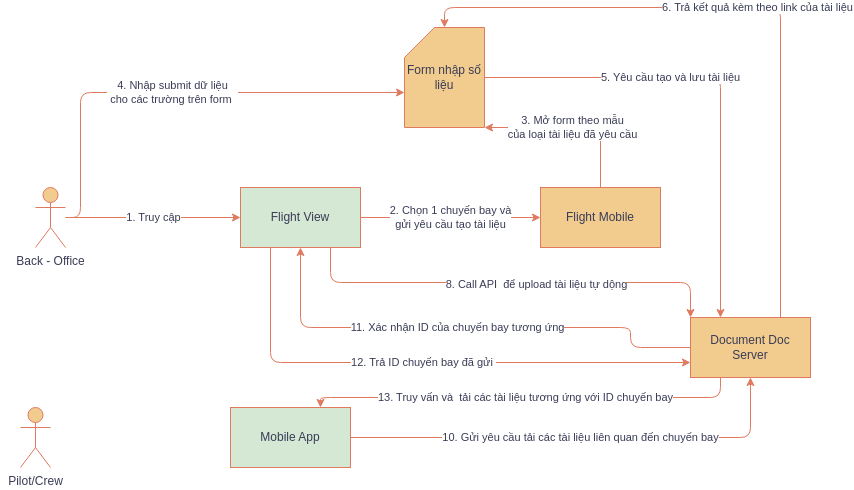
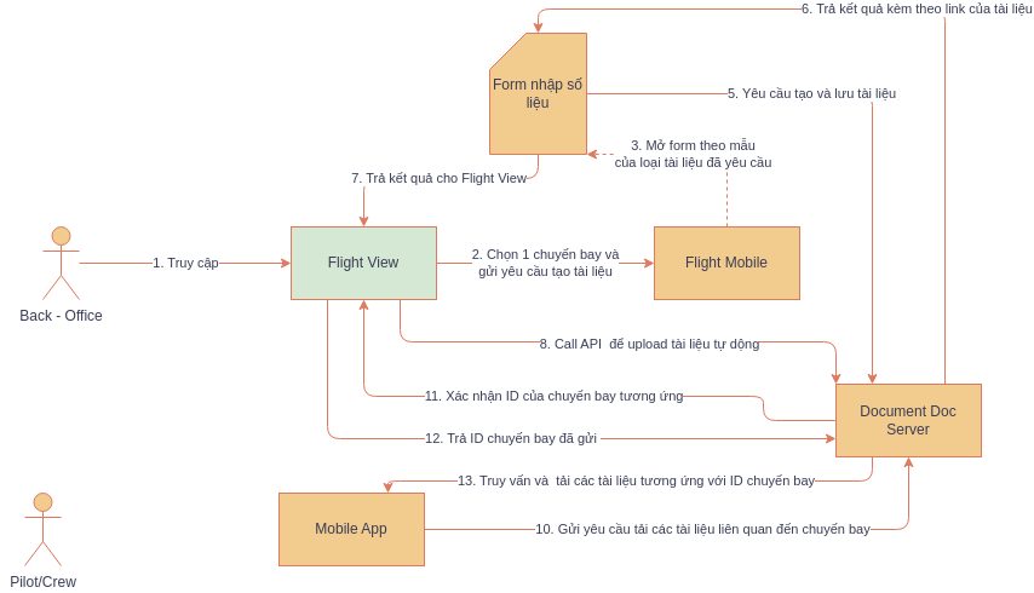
- <mxCell id="10" value="4. Nhập submit dữ liệu&lt;br&gt;&amp;nbsp;cho các trường trên form&amp;nbsp;&amp;nbsp;" style="edgeStyle=orthogonalEdgeStyle;curved=0;rounded=1;sketch=0;orthogonalLoop=1;jettySize=auto;html=1;strokeColor=#E07A5F;fillColor=#F2CC8F;fontColor=#393C56;entryX=0;entryY=0;entryDx=0;entryDy=65;entryPerimeter=0;" parent="1" source="11" target="14" edge="1"><mxGeometry relative="1" as="geometry"><mxPoint x="410" y="290" as="targetPoint" /><Array as="points"><mxPoint x="80" y="210" /><mxPoint x="80" y="85" /></Array></mxGeometry></mxCell>
+ <mxCell id="13" value="7. Trả kết quả cho Flight View" style="edgeStyle=orthogonalEdgeStyle;curved=0;rounded=1;sketch=0;orthogonalLoop=1;jettySize=auto;html=1;exitX=0.5;exitY=1;exitDx=0;exitDy=0;exitPerimeter=0;entryX=0.5;entryY=0;entryDx=0;entryDy=0;strokeColor=#E07A5F;fillColor=#F2CC8F;fontColor=#393C56;" parent="1" source="14" target="6" edge="1"><mxGeometry relative="1" as="geometry"><Array as="points"><mxPoint x="444" y="140" /><mxPoint x="300" y="140" /></Array></mxGeometry></mxCell>
- <mxCell id="7" value="3. Mở form theo mẫu &lt;br&gt;của loại tài liệu đã yêu cầu" style="edgeStyle=orthogonalEdgeStyle;curved=0;rounded=1;sketch=0;orthogonalLoop=1;jettySize=auto;html=1;entryX=1;entryY=1;entryDx=0;entryDy=0;entryPerimeter=0;strokeColor=#E07A5F;fillColor=#F2CC8F;fontColor=#393C56;exitX=0.5;exitY=0;exitDx=0;exitDy=0;" parent="1" source="8" target="14" edge="1"><mxGeometry relative="1" as="geometry"><Array as="points"><mxPoint x="600" y="120" /></Array></mxGeometry></mxCell>
+ <mxCell id="7" value="3. Mở form theo mẫu &lt;br&gt;của loại tài liệu đã yêu cầu" style="edgeStyle=orthogonalEdgeStyle;curved=0;rounded=1;sketch=0;orthogonalLoop=1;jettySize=auto;html=1;entryX=1;entryY=1;entryDx=0;entryDy=0;entryPerimeter=0;strokeColor=#E07A5F;fillColor=#F2CC8F;fontColor=#393C56;exitX=0.5;exitY=0;exitDx=0;exitDy=0;dashed=1;" parent="1" source="8" target="14" edge="1"><mxGeometry relative="1" as="geometry"><Array as="points"><mxPoint x="600" y="120" /></Array></mxGeometry></mxCell>
- <mxCell id="20" value="Mobile App" style="rounded=0;whiteSpace=wrap;html=1;sketch=0;strokeColor=#E07A5F;fillColor=#d5e8d4;fontColor=#393C56;" parent="1" vertex="1"><mxGeometry x="230" y="400" width="120" height="60" as="geometry" /></mxCell>
+ <mxCell id="20" value="Mobile App" style="rounded=0;whiteSpace=wrap;html=1;sketch=0;strokeColor=#E07A5F;fillColor=#F2CC8F;fontColor=#393C56;" parent="1" vertex="1"><mxGeometry x="230" y="400" width="120" height="60" as="geometry" /></mxCell>
